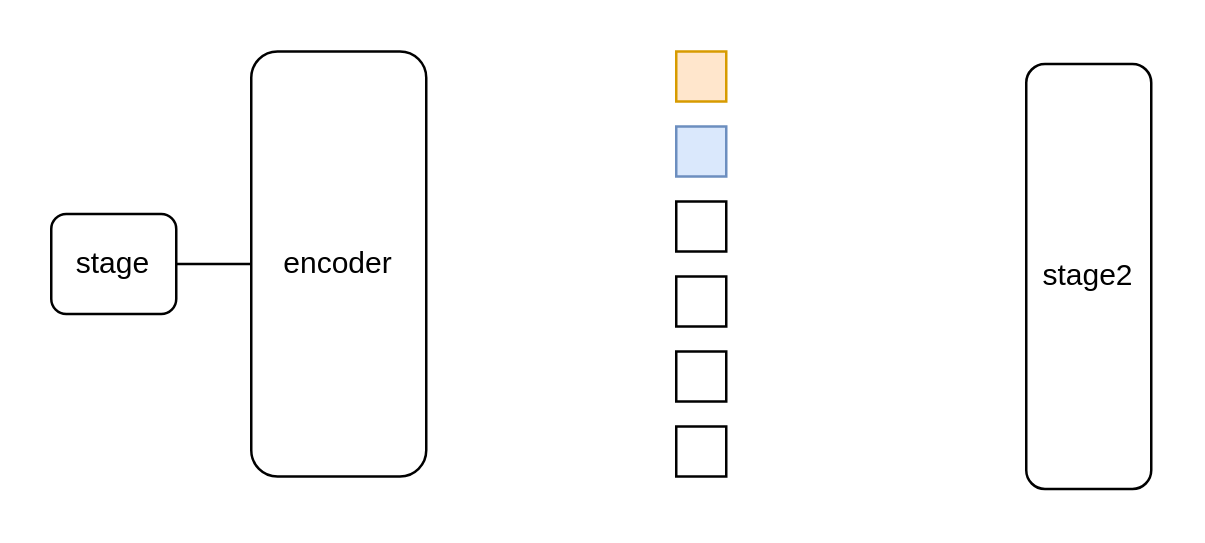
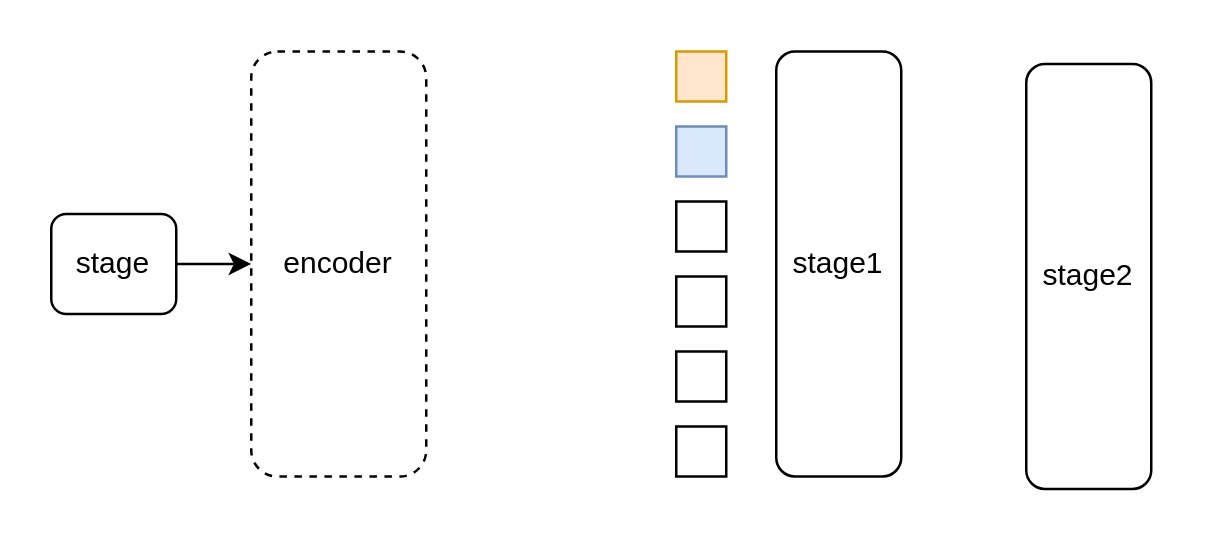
- <mxCell id="2" value="" style="edgeStyle=orthogonalEdgeStyle;rounded=0;orthogonalLoop=1;jettySize=auto;html=1;endArrow=none;" edge="1" parent="1" source="3" target="4"><mxGeometry relative="1" as="geometry" /></mxCell>
+ <mxCell id="2" value="" style="edgeStyle=orthogonalEdgeStyle;rounded=0;orthogonalLoop=1;jettySize=auto;html=1;" edge="1" parent="1" source="3" target="4"><mxGeometry relative="1" as="geometry" /></mxCell>
- <mxCell id="4" value="encoder" style="whiteSpace=wrap;html=1;rounded=1;" vertex="1" parent="1"><mxGeometry x="100" y="20" width="70" height="170" as="geometry" /></mxCell>
+ <mxCell id="4" value="encoder" style="whiteSpace=wrap;html=1;rounded=1;dashed=1;" vertex="1" parent="1"><mxGeometry x="100" y="20" width="70" height="170" as="geometry" /></mxCell>
+ <mxCell id="5" value="stage1" style="whiteSpace=wrap;html=1;rounded=1;" vertex="1" parent="1"><mxGeometry x="310" y="20" width="50" height="170" as="geometry" /></mxCell>
